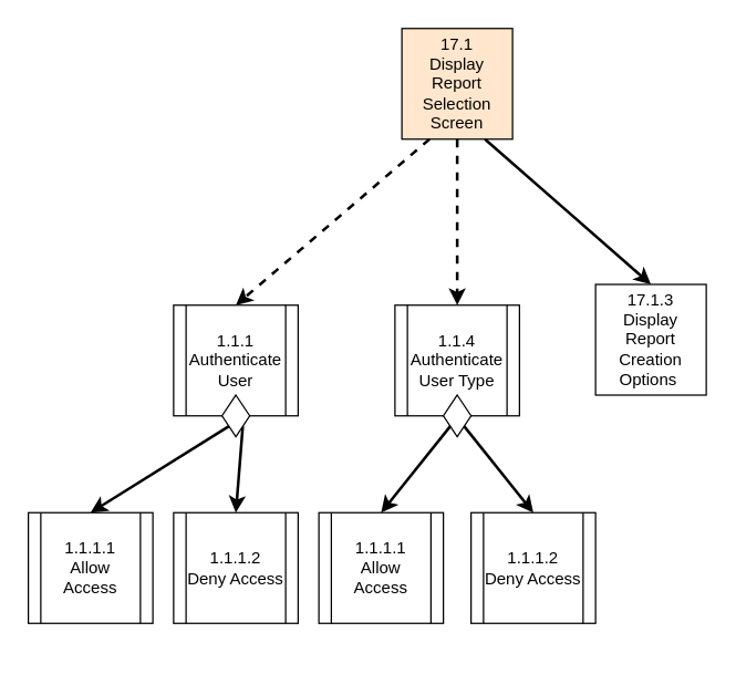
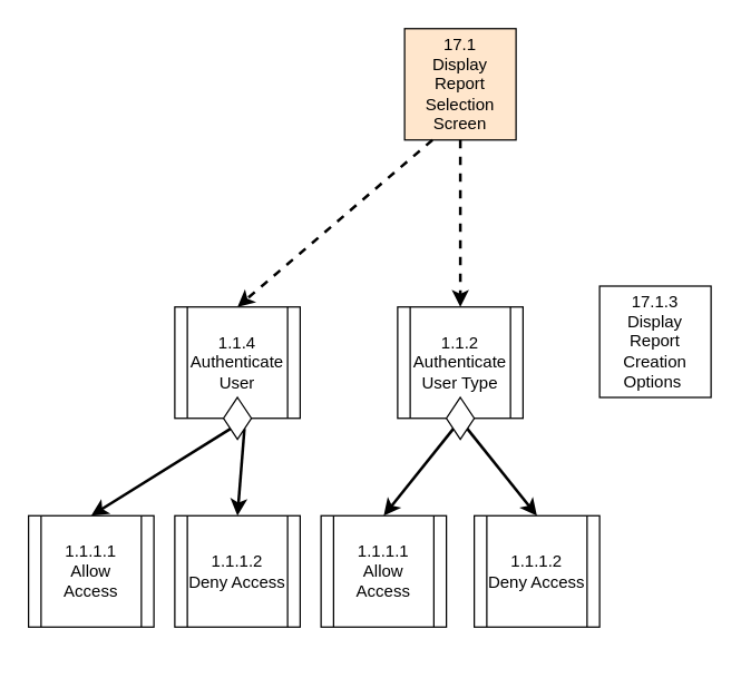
- <mxCell id="6" value="" style="endArrow=classic;html=1;exitX=0.75;exitY=1;exitDx=0;exitDy=0;strokeWidth=2;entryX=0.5;entryY=0;entryDx=0;entryDy=0;" edge="1" parent="1" source="2" target="4"><mxGeometry width="50" height="50" relative="1" as="geometry"><mxPoint x="430" y="190" as="sourcePoint" /><mxPoint x="455" y="220" as="targetPoint" /></mxGeometry></mxCell>
- <mxCell id="9" value="&lt;span style=&quot;white-space: normal&quot;&gt;1.1.1&lt;br&gt;&lt;/span&gt;Authenticate User" style="shape=process;whiteSpace=wrap;html=1;backgroundOutline=1;" vertex="1" parent="1"><mxGeometry x="125" y="220" width="90" height="80" as="geometry" /></mxCell>
+ <mxCell id="9" value="&lt;span style=&quot;white-space: normal&quot;&gt;1.1.4&lt;br&gt;&lt;/span&gt;Authenticate User" style="shape=process;whiteSpace=wrap;html=1;backgroundOutline=1;" vertex="1" parent="1"><mxGeometry x="125" y="220" width="90" height="80" as="geometry" /></mxCell>
- <mxCell id="16" value="&lt;span style=&quot;white-space: normal&quot;&gt;1.1.4&lt;br&gt;&lt;/span&gt;Authenticate User Type" style="shape=process;whiteSpace=wrap;html=1;backgroundOutline=1;" vertex="1" parent="1"><mxGeometry x="285" y="220" width="90" height="80" as="geometry" /></mxCell>
+ <mxCell id="16" value="&lt;span style=&quot;white-space: normal&quot;&gt;1.1.2&lt;br&gt;&lt;/span&gt;Authenticate User Type" style="shape=process;whiteSpace=wrap;html=1;backgroundOutline=1;" vertex="1" parent="1"><mxGeometry x="285" y="220" width="90" height="80" as="geometry" /></mxCell>
